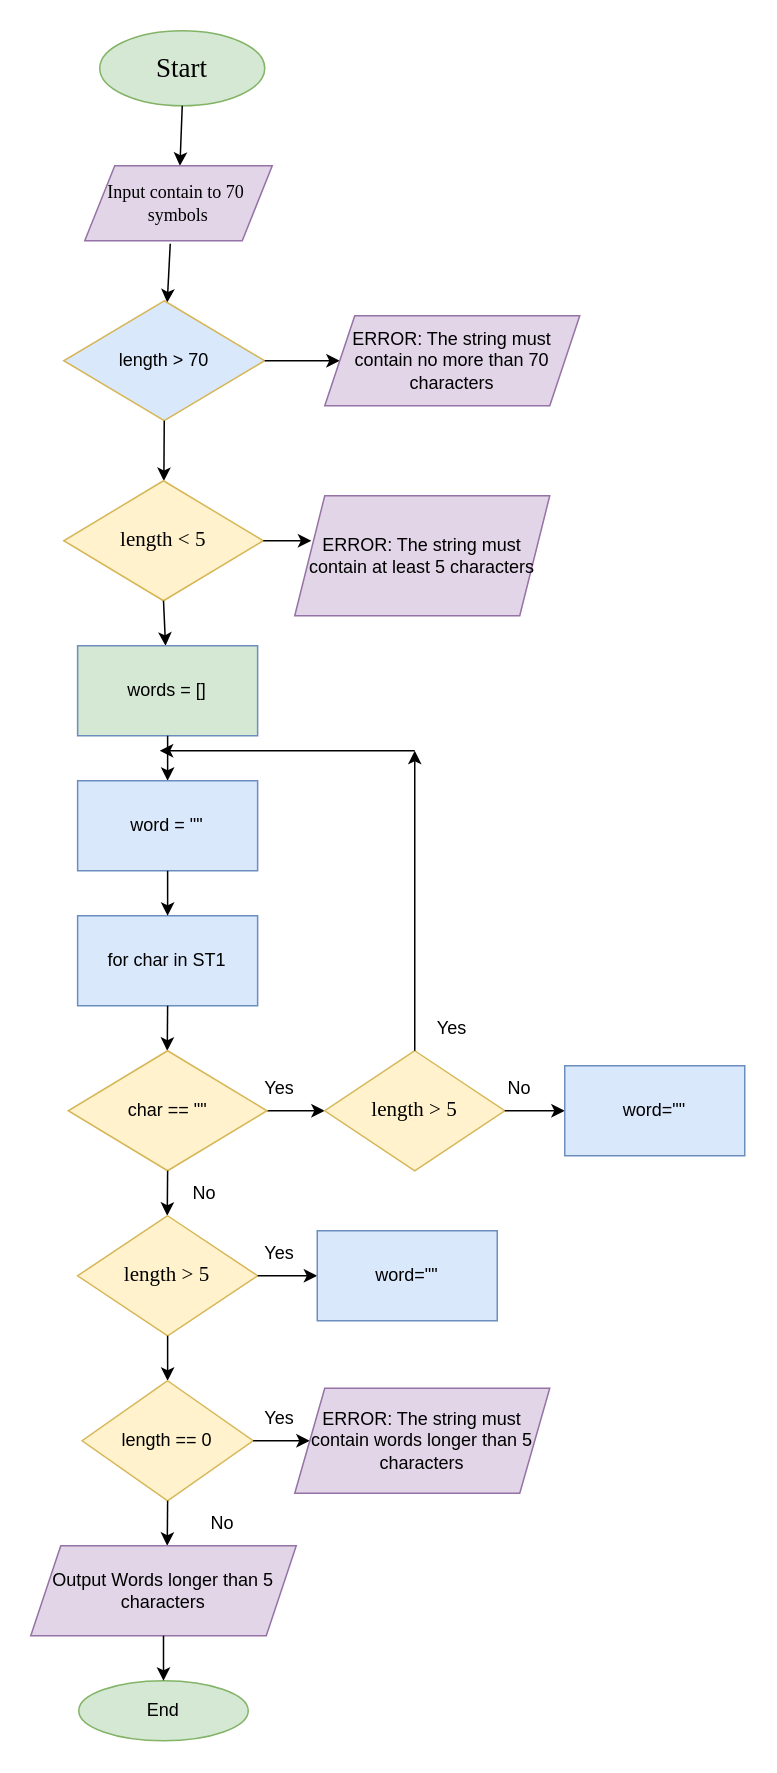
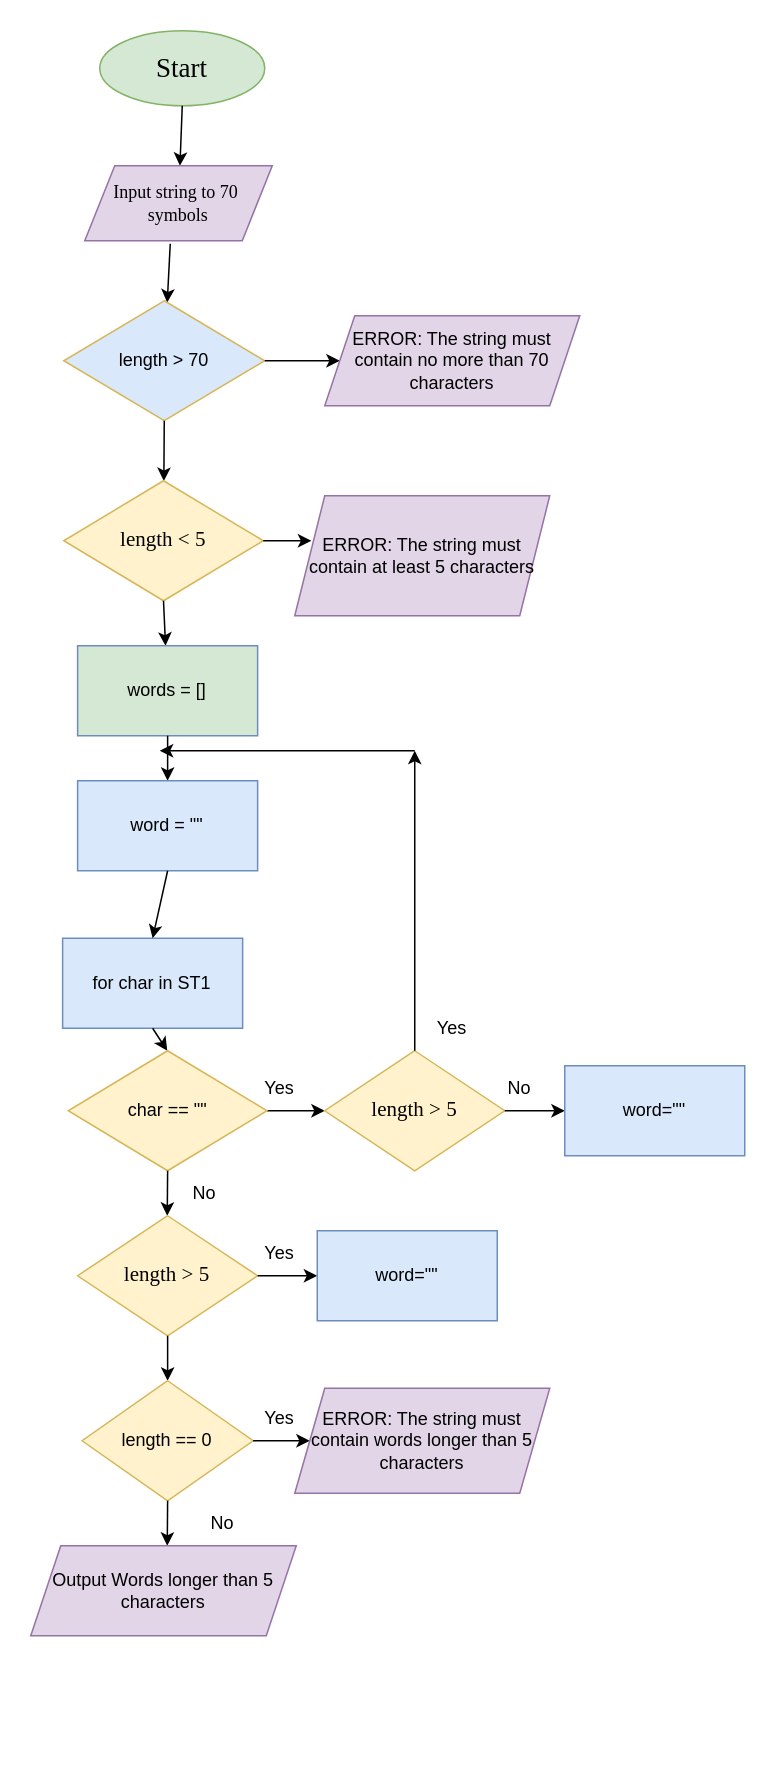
- <mxCell id="4" value="&lt;font face=&quot;Times New Roman&quot;&gt;Input contain to 70&amp;nbsp;&lt;/font&gt;&lt;div&gt;&lt;font face=&quot;Times New Roman&quot;&gt;symbols&lt;/font&gt;&lt;/div&gt;" style="shape=parallelogram;perimeter=parallelogramPerimeter;whiteSpace=wrap;html=1;fixedSize=1;fillColor=#e1d5e7;strokeColor=#9673a6;" parent="1" vertex="1"><mxGeometry x="56" y="110" width="125" height="50" as="geometry" /></mxCell>
+ <mxCell id="4" value="&lt;font face=&quot;Times New Roman&quot;&gt;Input string to 70&amp;nbsp;&lt;/font&gt;&lt;div&gt;&lt;font face=&quot;Times New Roman&quot;&gt;symbols&lt;/font&gt;&lt;/div&gt;" style="shape=parallelogram;perimeter=parallelogramPerimeter;whiteSpace=wrap;html=1;fixedSize=1;fillColor=#e1d5e7;strokeColor=#9673a6;" parent="1" vertex="1"><mxGeometry x="56" y="110" width="125" height="50" as="geometry" /></mxCell>
- <mxCell id="16" value="for char in ST1" style="rounded=0;whiteSpace=wrap;html=1;fillColor=#dae8fc;strokeColor=#6c8ebf;" parent="1" vertex="1"><mxGeometry x="51.25" y="610" width="120" height="60" as="geometry" /></mxCell>
+ <mxCell id="16" value="for char in ST1" style="rounded=0;whiteSpace=wrap;html=1;fillColor=#dae8fc;strokeColor=#6c8ebf;" parent="1" vertex="1"><mxGeometry x="41.25" y="625" width="120" height="60" as="geometry" /></mxCell>
- <mxCell id="45" value="" style="endArrow=classic;html=1;rounded=0;exitX=0.5;exitY=1;exitDx=0;exitDy=0;" parent="1" source="43" target="44" edge="1"><mxGeometry width="50" height="50" relative="1" as="geometry"><mxPoint x="196" y="850" as="sourcePoint" /><mxPoint x="246" y="800" as="targetPoint" /></mxGeometry></mxCell>
- <mxCell id="44" value="End" style="ellipse;whiteSpace=wrap;html=1;fillColor=#d5e8d4;strokeColor=#82b366;" parent="1" vertex="1"><mxGeometry x="52" y="1120" width="113" height="40" as="geometry" /></mxCell>
